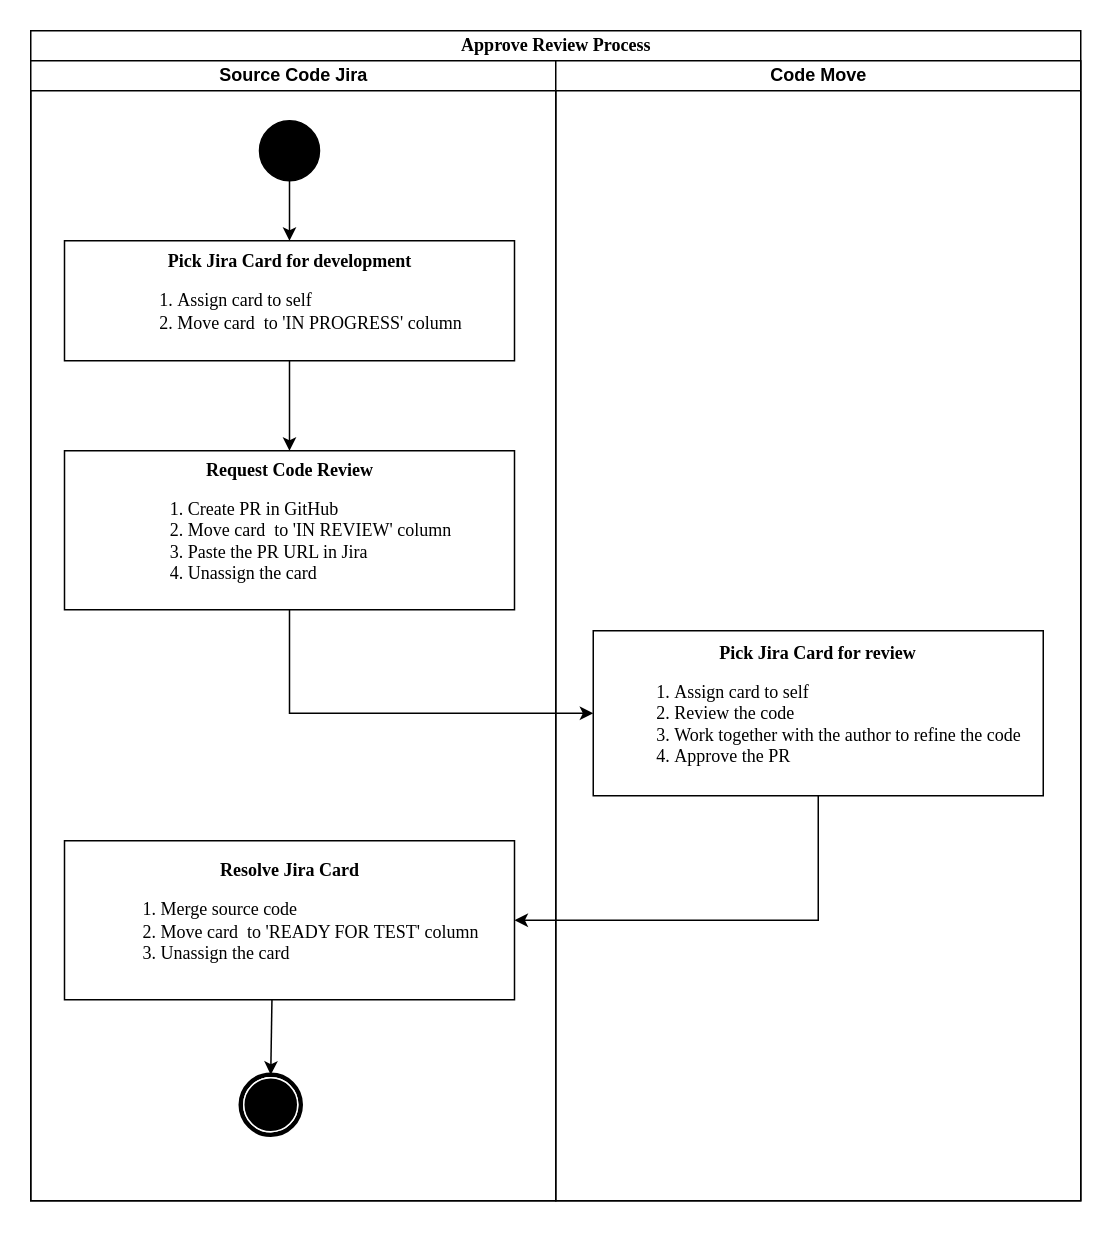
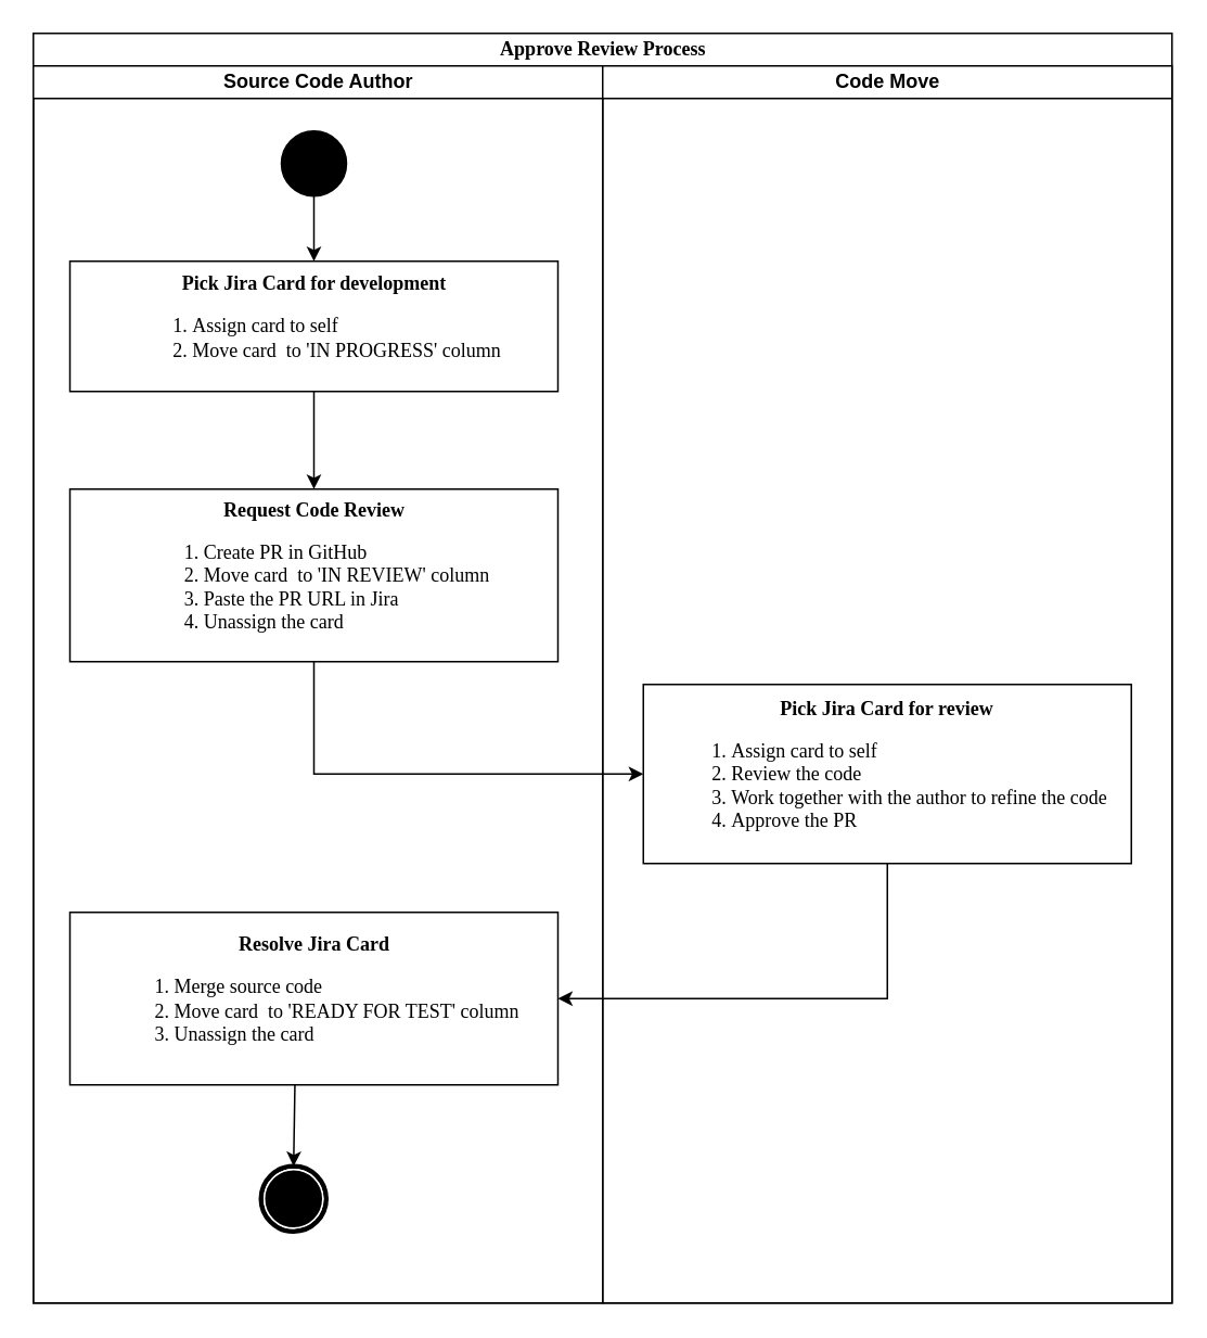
- <mxCell id="5" value="Source Code Jira" style="swimlane;html=1;startSize=20;" parent="2" vertex="1"><mxGeometry y="20" width="350" height="760" as="geometry" /></mxCell>
+ <mxCell id="5" value="Source Code Author" style="swimlane;html=1;startSize=20;" parent="2" vertex="1"><mxGeometry y="20" width="350" height="760" as="geometry" /></mxCell>
